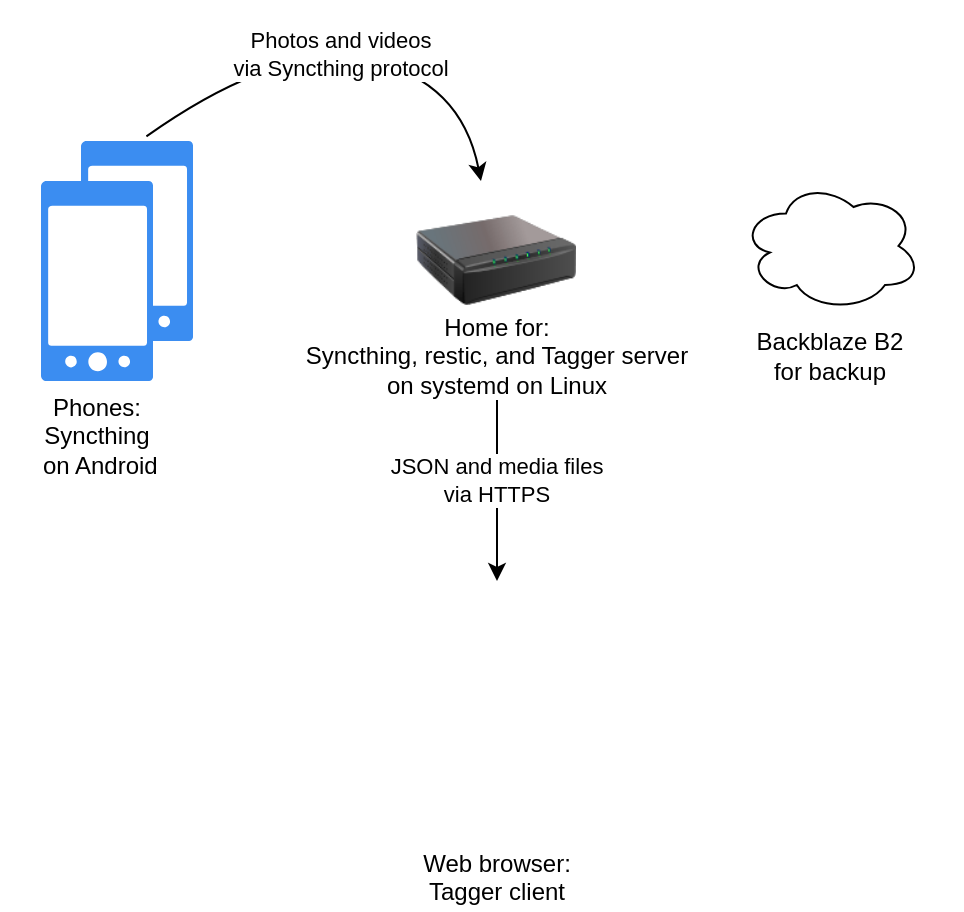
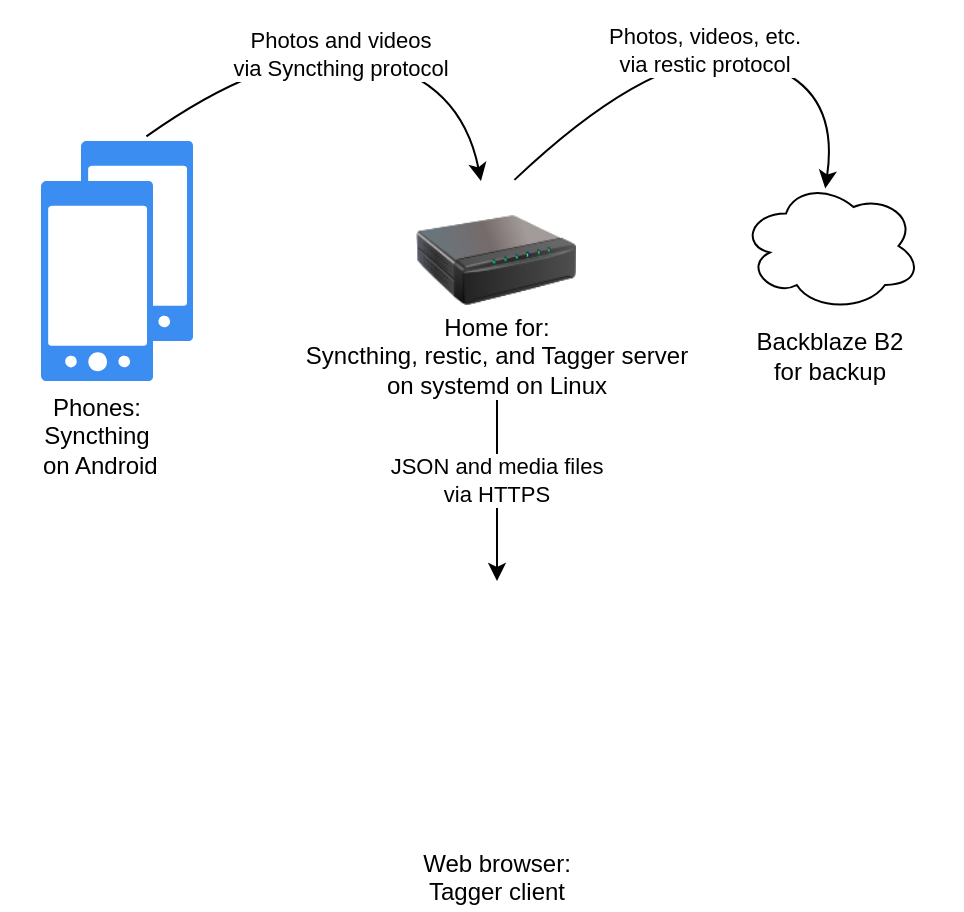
+ <mxCell id="8" value="&lt;div&gt;Photos, videos, etc.&lt;br&gt;&lt;/div&gt;&lt;div&gt;via restic protocol&lt;br&gt;&lt;/div&gt;" style="curved=1;endArrow=classic;html=1;entryX=0.468;entryY=0.057;entryDx=0;entryDy=0;entryPerimeter=0;exitX=0.609;exitY=-0.007;exitDx=0;exitDy=0;exitPerimeter=0;" edge="1" parent="1" source="10" target="7"><mxGeometry width="50" height="50" relative="1" as="geometry"><mxPoint x="200" y="290" as="sourcePoint" /><mxPoint x="250" y="240" as="targetPoint" /><Array as="points"><mxPoint x="330" y="20" /><mxPoint x="420" y="40" /></Array></mxGeometry></mxCell>
